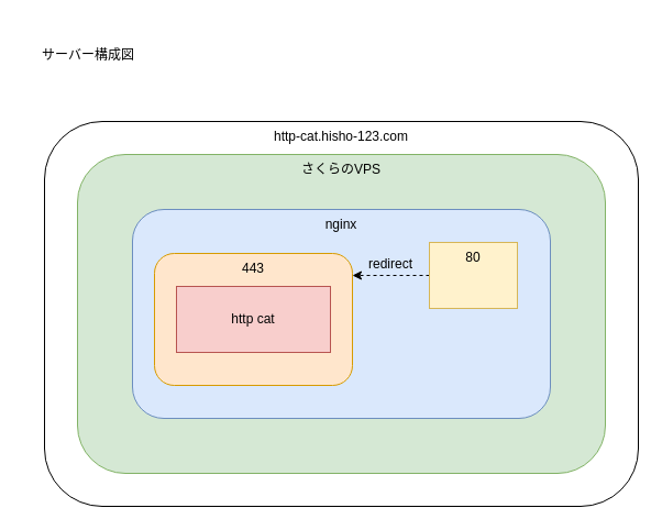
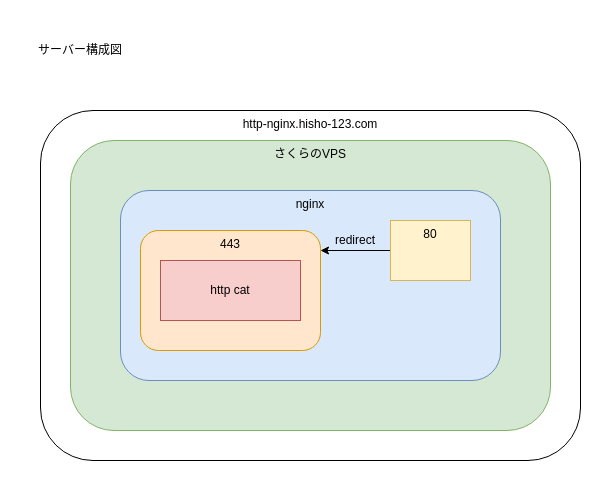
- <mxCell id="2" value="http-cat.hisho-123.com" style="rounded=1;whiteSpace=wrap;html=1;verticalAlign=top;" vertex="1" parent="1"><mxGeometry x="40" y="110" width="540" height="350" as="geometry" /></mxCell>
+ <mxCell id="2" value="http-nginx.hisho-123.com" style="rounded=1;whiteSpace=wrap;html=1;verticalAlign=top;" vertex="1" parent="1"><mxGeometry x="40" y="110" width="540" height="350" as="geometry" /></mxCell>
- <mxCell id="7" style="edgeStyle=none;html=1;entryX=0;entryY=1;entryDx=0;entryDy=0;dashed=1;" edge="1" parent="1" source="8" target="9"><mxGeometry relative="1" as="geometry"><mxPoint x="280" y="250" as="targetPoint" /></mxGeometry></mxCell>
+ <mxCell id="7" style="edgeStyle=none;html=1;entryX=0;entryY=1;entryDx=0;entryDy=0;" edge="1" parent="1" source="8" target="9"><mxGeometry relative="1" as="geometry"><mxPoint x="280" y="250" as="targetPoint" /></mxGeometry></mxCell>
